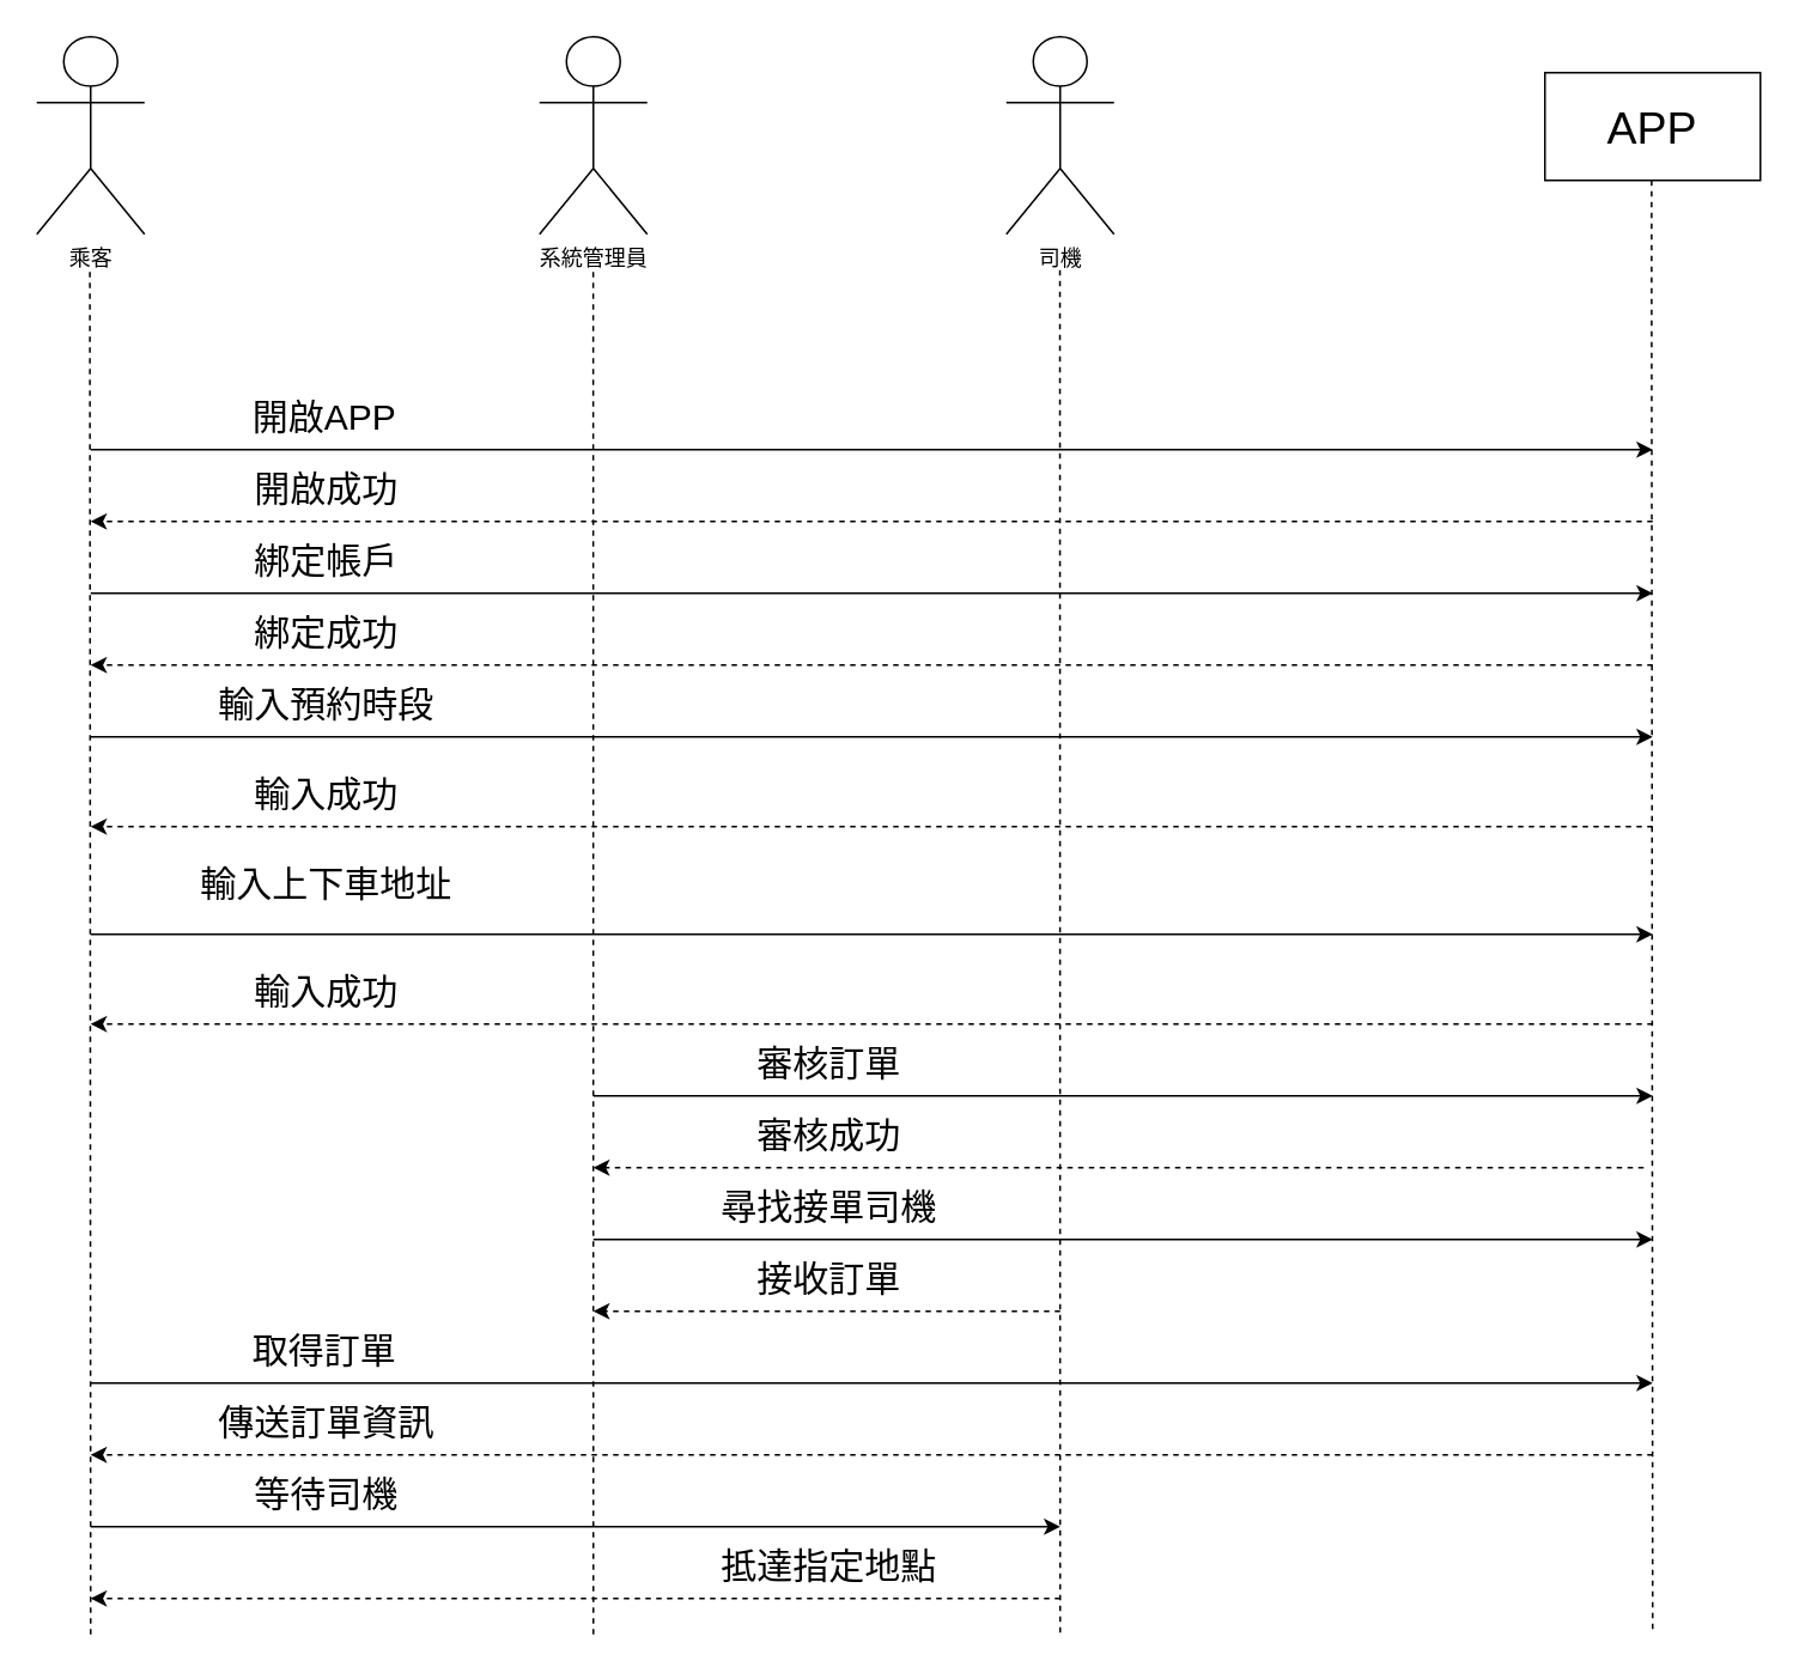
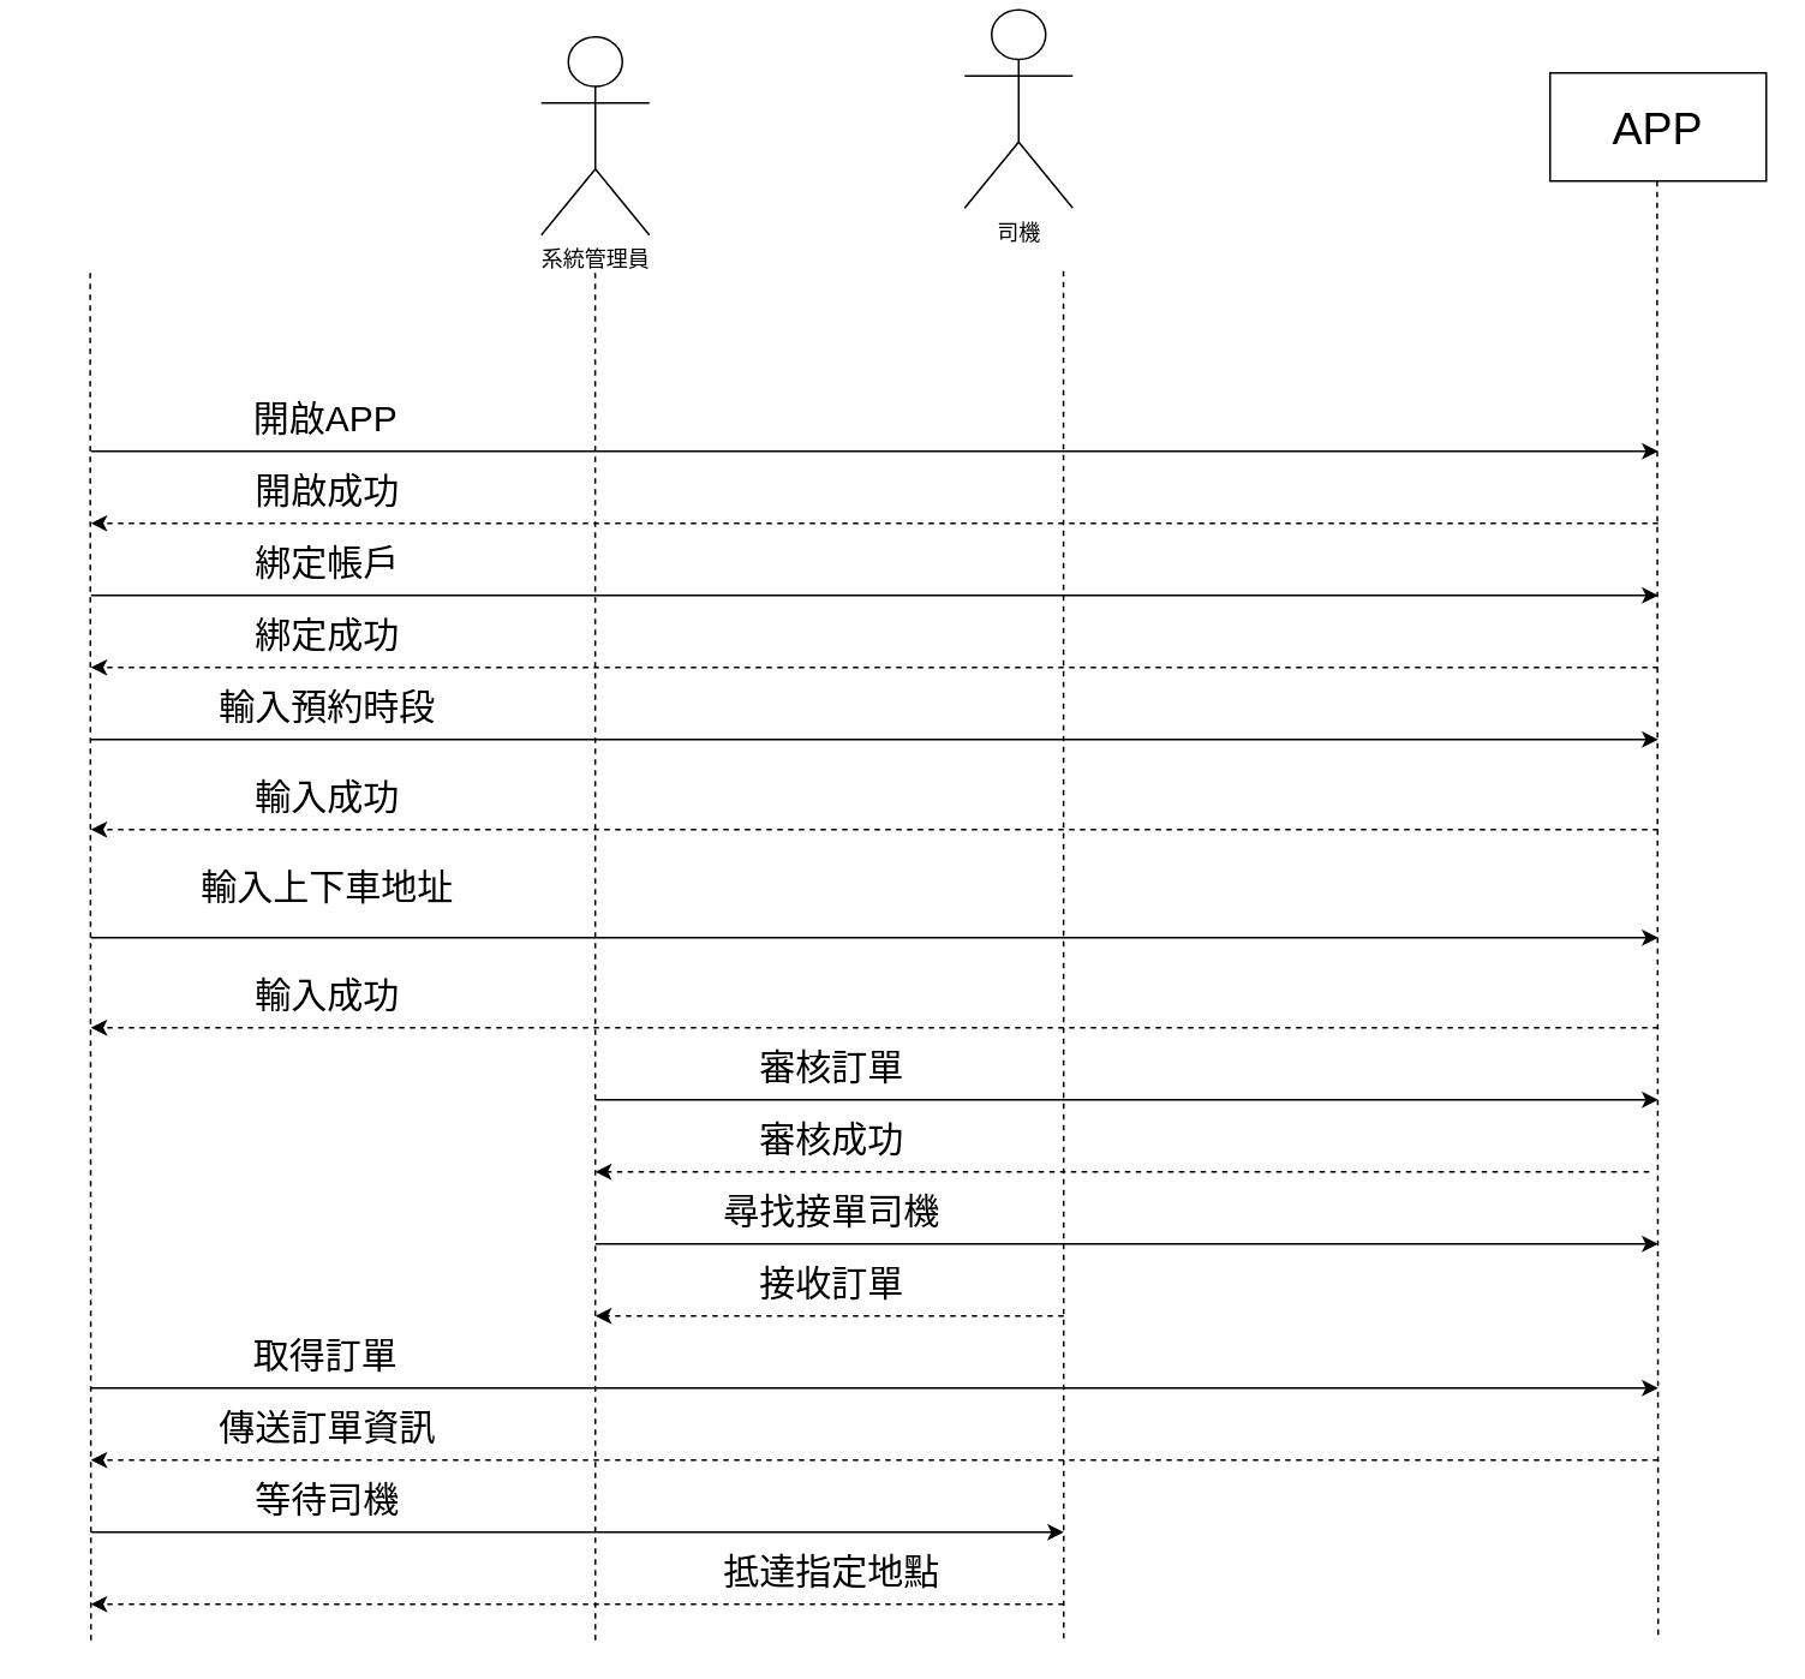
- <mxCell id="2" value="乘客" style="shape=umlActor;verticalLabelPosition=bottom;verticalAlign=top;html=1;outlineConnect=0;" parent="1" vertex="1"><mxGeometry x="20" y="20" width="60" height="110" as="geometry" /></mxCell>
- <mxCell id="18" value="司機" style="shape=umlActor;verticalLabelPosition=bottom;verticalAlign=top;html=1;outlineConnect=0;" parent="1" vertex="1"><mxGeometry x="560" y="20" width="60" height="110" as="geometry" /></mxCell>
+ <mxCell id="18" value="司機" style="shape=umlActor;verticalLabelPosition=bottom;verticalAlign=top;html=1;outlineConnect=0;" parent="1" vertex="1"><mxGeometry x="535" y="5" width="60" height="110" as="geometry" /></mxCell>
